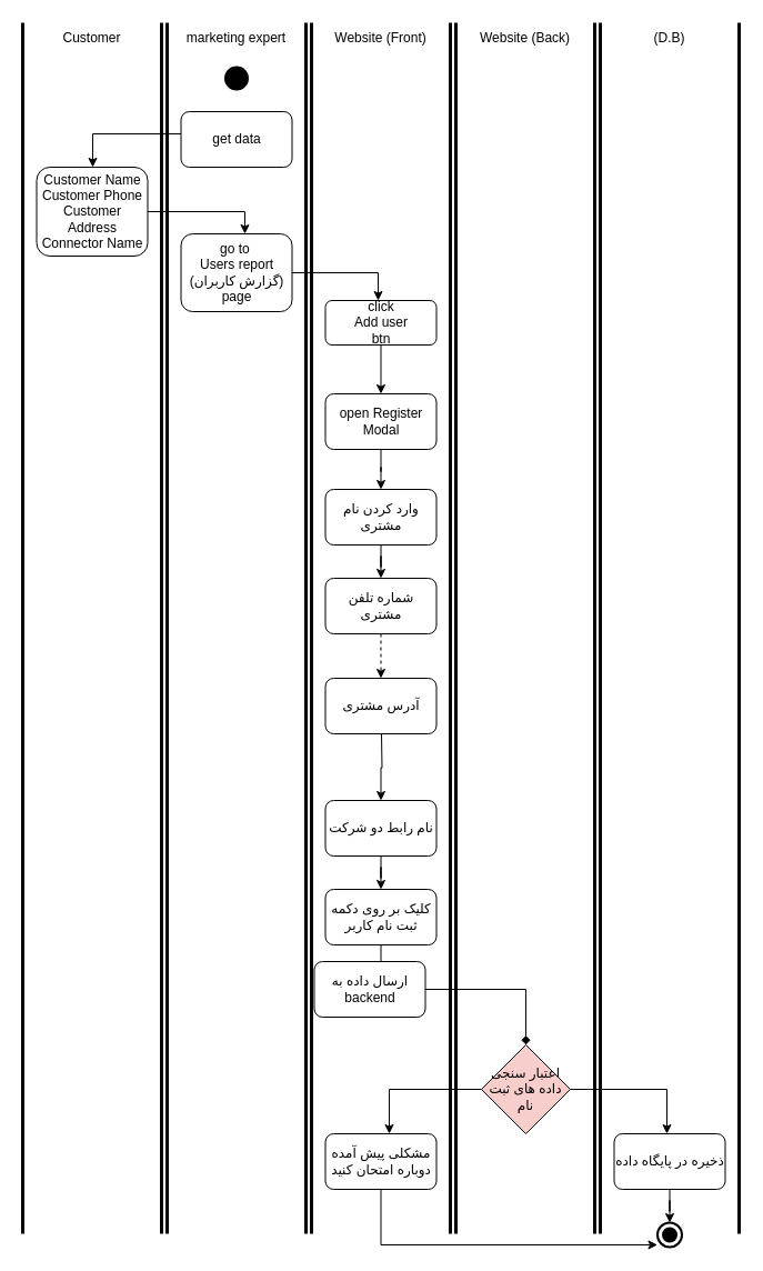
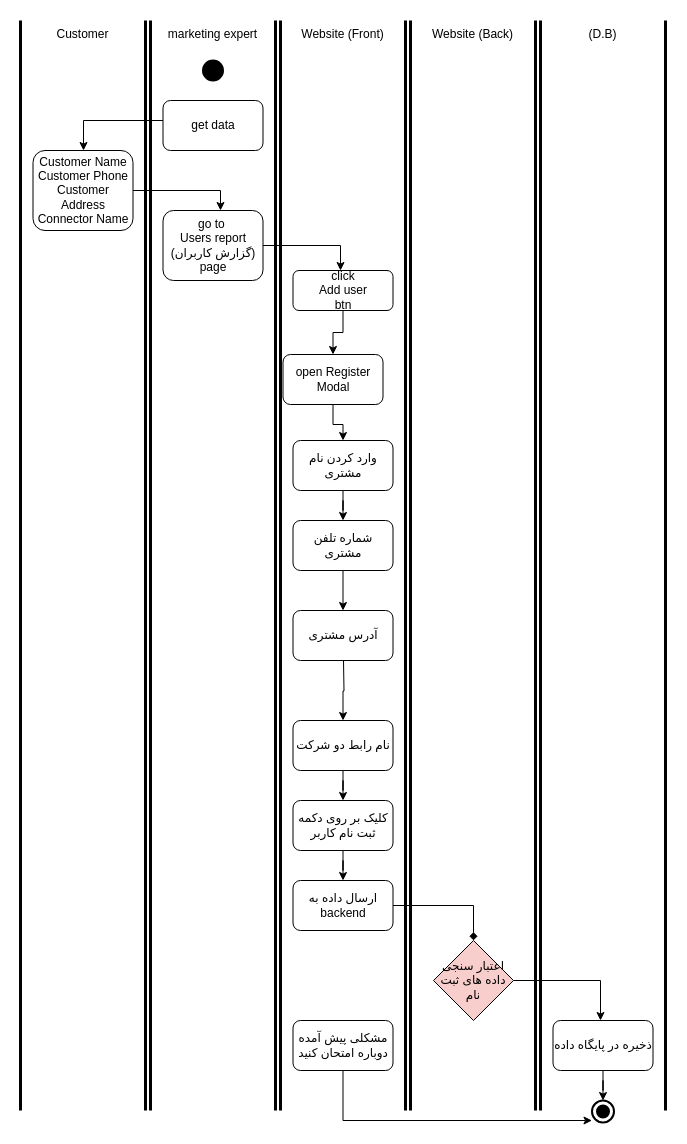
- <mxCell id="16" value="open Register Modal" style="shape=rect;html=1;rounded=1;whiteSpace=wrap;align=center;" parent="1" vertex="1"><mxGeometry x="292.5" y="354" width="100" height="50" as="geometry" /></mxCell>
+ <mxCell id="16" value="open Register Modal" style="shape=rect;html=1;rounded=1;whiteSpace=wrap;align=center;" parent="1" vertex="1"><mxGeometry x="282.5" y="354" width="100" height="50" as="geometry" /></mxCell>
- <mxCell id="19" style="edgeStyle=orthogonalEdgeStyle;rounded=0;orthogonalLoop=1;jettySize=auto;html=1;dashed=1;" parent="1" source="20" target="21" edge="1"><mxGeometry relative="1" as="geometry" /></mxCell>
+ <mxCell id="19" style="edgeStyle=orthogonalEdgeStyle;rounded=0;orthogonalLoop=1;jettySize=auto;html=1;" parent="1" source="20" target="21" edge="1"><mxGeometry relative="1" as="geometry" /></mxCell>
- <mxCell id="28" value="ارسال داده به backend" style="shape=rect;html=1;rounded=1;whiteSpace=wrap;align=center;" parent="1" vertex="1"><mxGeometry x="282.5" y="865" width="100" height="50" as="geometry" /></mxCell>
+ <mxCell id="28" value="ارسال داده به backend" style="shape=rect;html=1;rounded=1;whiteSpace=wrap;align=center;" parent="1" vertex="1"><mxGeometry x="292.5" y="880" width="100" height="50" as="geometry" /></mxCell>
- <mxCell id="29" style="edgeStyle=orthogonalEdgeStyle;rounded=0;orthogonalLoop=1;jettySize=auto;html=1;" parent="1" source="31" target="33" edge="1"><mxGeometry relative="1" as="geometry"><Array as="points"><mxPoint x="350" y="980" /></Array></mxGeometry></mxCell>
